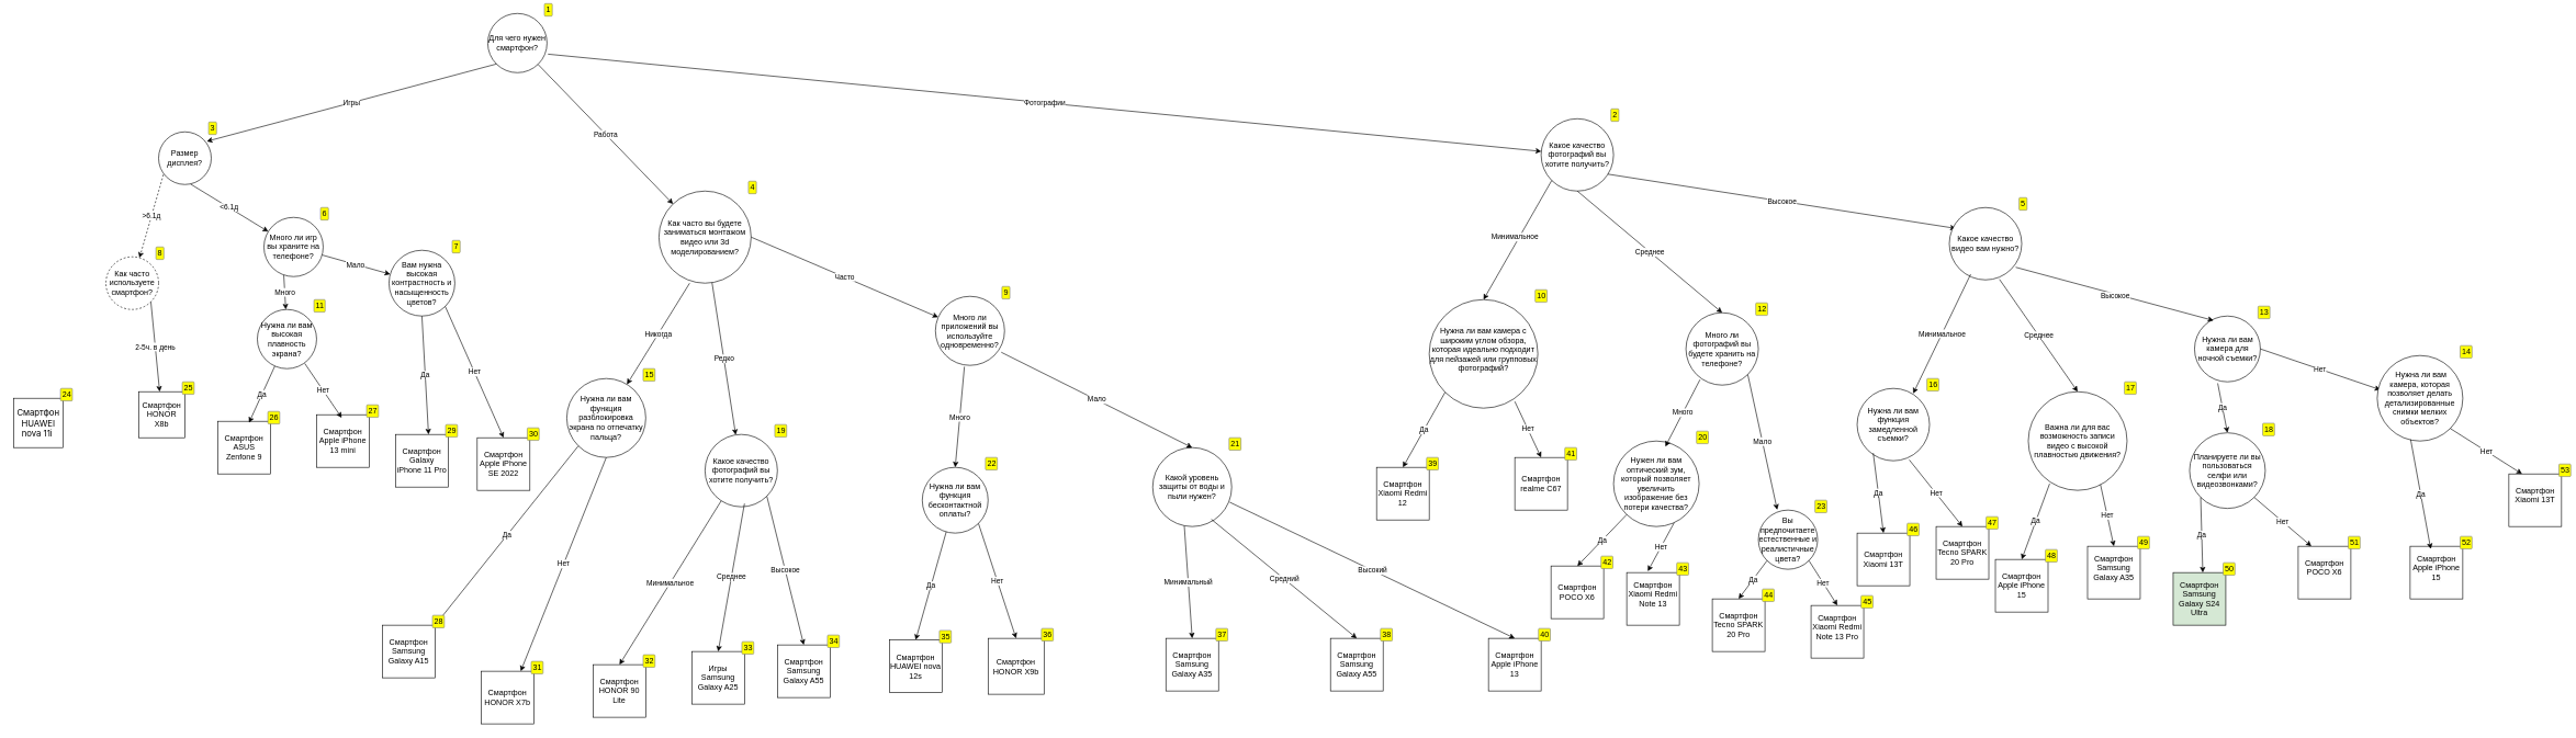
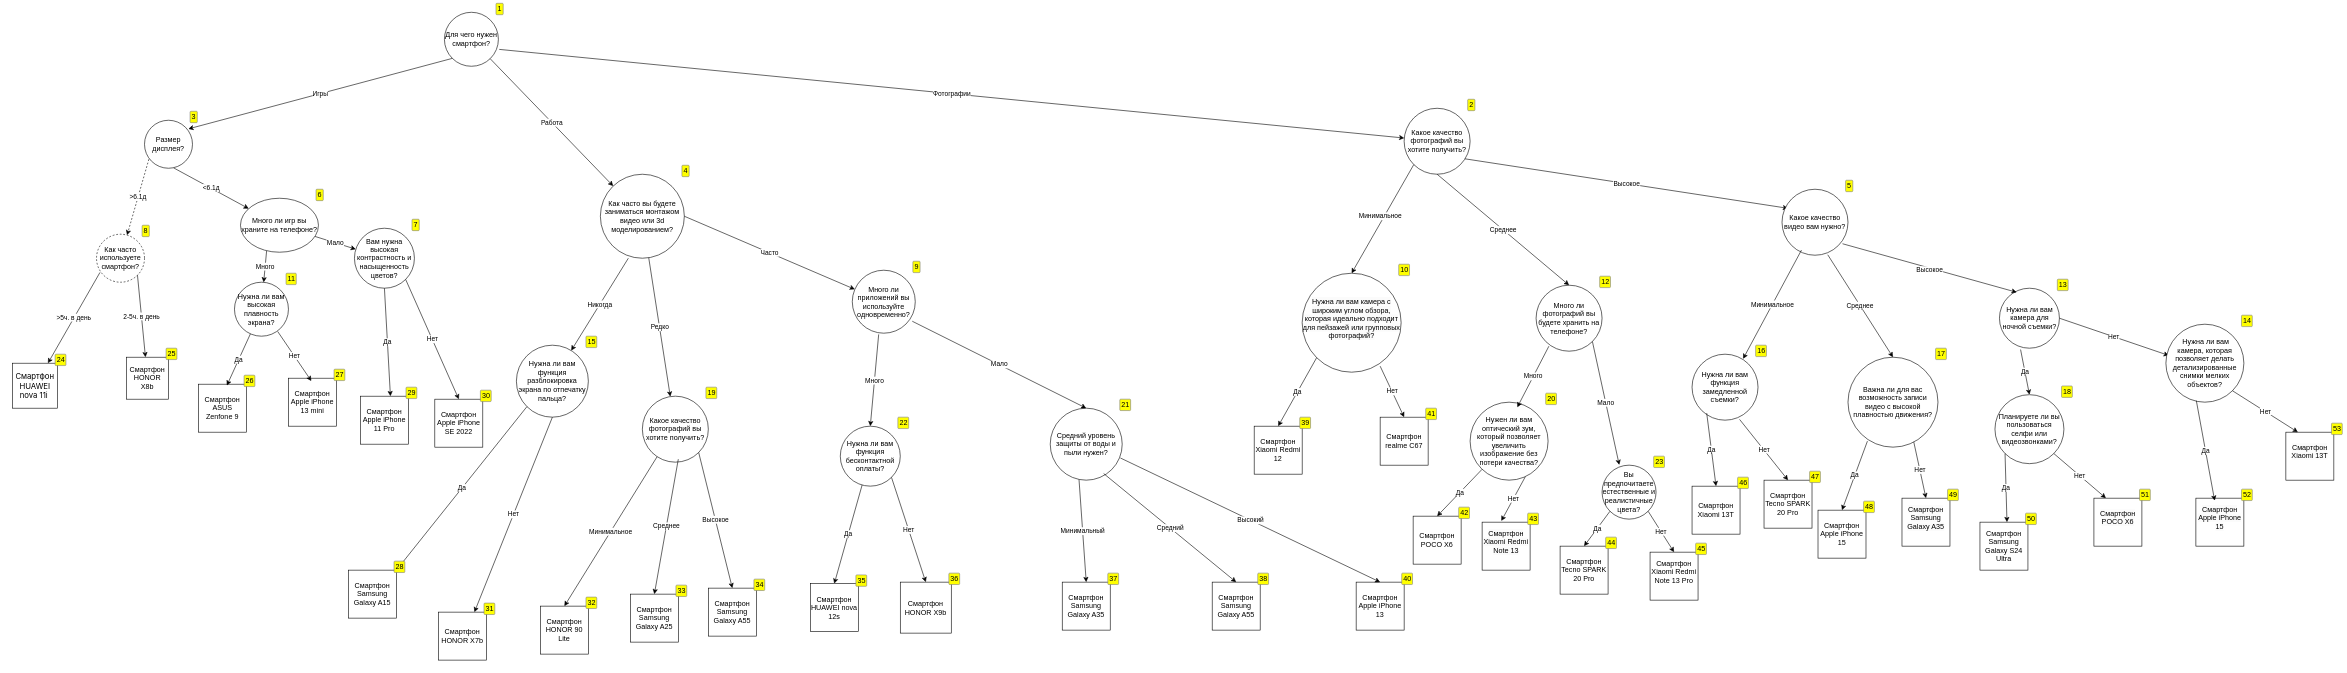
- <mxCell id="65" value="Какое качество видео вам нужно?" style="ellipse;whiteSpace=wrap;html=1;aspect=fixed;;enumerate=1;enumerateValue=5" parent="1" vertex="1"><mxGeometry x="2960" y="315" width="110" height="110" as="geometry" /></mxCell>
+ <mxCell id="65" value="Какое качество видео вам нужно?" style="ellipse;whiteSpace=wrap;html=1;aspect=fixed;;enumerate=1;enumerateValue=5" parent="1" vertex="1"><mxGeometry x="2970" y="315" width="110" height="110" as="geometry" /></mxCell>
- <mxCell id="8" value="Много ли игр вы храните на телефоне?" style="ellipse;whiteSpace=wrap;html=1;aspect=fixed;;enumerate=1;enumerateValue=6" parent="1" vertex="1"><mxGeometry x="400" y="330" width="90" height="90" as="geometry" /></mxCell>
+ <mxCell id="8" value="Много ли игр вы храните на телефоне?" style="ellipse;whiteSpace=wrap;html=1;aspect=fixed;;enumerate=1;enumerateValue=6" parent="1" vertex="1"><mxGeometry x="400" y="330" width="130" height="90" as="geometry" /></mxCell>
+ <mxCell id="12" value="&amp;gt;5ч. в день" style="endArrow=classic;html=1;rounded=0;exitX=0.072;exitY=0.796;exitDx=0;exitDy=0;exitPerimeter=0;" parent="1" source="9" target="14" edge="1"><mxGeometry width="50" height="50" relative="1" as="geometry"><mxPoint x="880" y="270" as="sourcePoint" /><mxPoint x="420" y="390" as="targetPoint" /></mxGeometry></mxCell>
- <mxCell id="24" value="Смартфон Galaxy iPhone 11 Pro" style="whiteSpace=wrap;html=1;aspect=fixed;;enumerate=1;enumerateValue=29" parent="1" vertex="1"><mxGeometry x="600" y="660" width="80" height="80" as="geometry" /></mxCell>
+ <mxCell id="24" value="Смартфон Apple iPhone 11 Pro" style="whiteSpace=wrap;html=1;aspect=fixed;;enumerate=1;enumerateValue=29" parent="1" vertex="1"><mxGeometry x="600" y="660" width="80" height="80" as="geometry" /></mxCell>
- <mxCell id="31" value="Какой уровень защиты от воды и пыли нужен?" style="ellipse;whiteSpace=wrap;html=1;aspect=fixed;;enumerate=1;enumerateValue=21" parent="1" vertex="1"><mxGeometry x="1750" y="680" width="120" height="120" as="geometry" /></mxCell>
+ <mxCell id="31" value="Средний уровень защиты от воды и пыли нужен?" style="ellipse;whiteSpace=wrap;html=1;aspect=fixed;;enumerate=1;enumerateValue=21" parent="1" vertex="1"><mxGeometry x="1750" y="680" width="120" height="120" as="geometry" /></mxCell>
- <mxCell id="81" value="Смартфон Samsung Galaxy S24 Ultra" style="whiteSpace=wrap;html=1;aspect=fixed;enumerate=1;enumerateValue=50;fillColor=#d5e8d4;" parent="1" vertex="1"><mxGeometry x="3300" y="870" width="80" height="80" as="geometry" /></mxCell>
+ <mxCell id="81" value="Смартфон Samsung Galaxy S24 Ultra" style="whiteSpace=wrap;html=1;aspect=fixed;;enumerate=1;enumerateValue=50" parent="1" vertex="1"><mxGeometry x="3300" y="870" width="80" height="80" as="geometry" /></mxCell>
- <mxCell id="59" value="Игры Samsung Galaxy A25" style="whiteSpace=wrap;html=1;aspect=fixed;;enumerate=1;enumerateValue=33" parent="1" vertex="1"><mxGeometry x="1050" y="990" width="80" height="80" as="geometry" /></mxCell>
+ <mxCell id="59" value="Смартфон Samsung Galaxy A25" style="whiteSpace=wrap;html=1;aspect=fixed;;enumerate=1;enumerateValue=33" parent="1" vertex="1"><mxGeometry x="1050" y="990" width="80" height="80" as="geometry" /></mxCell>
